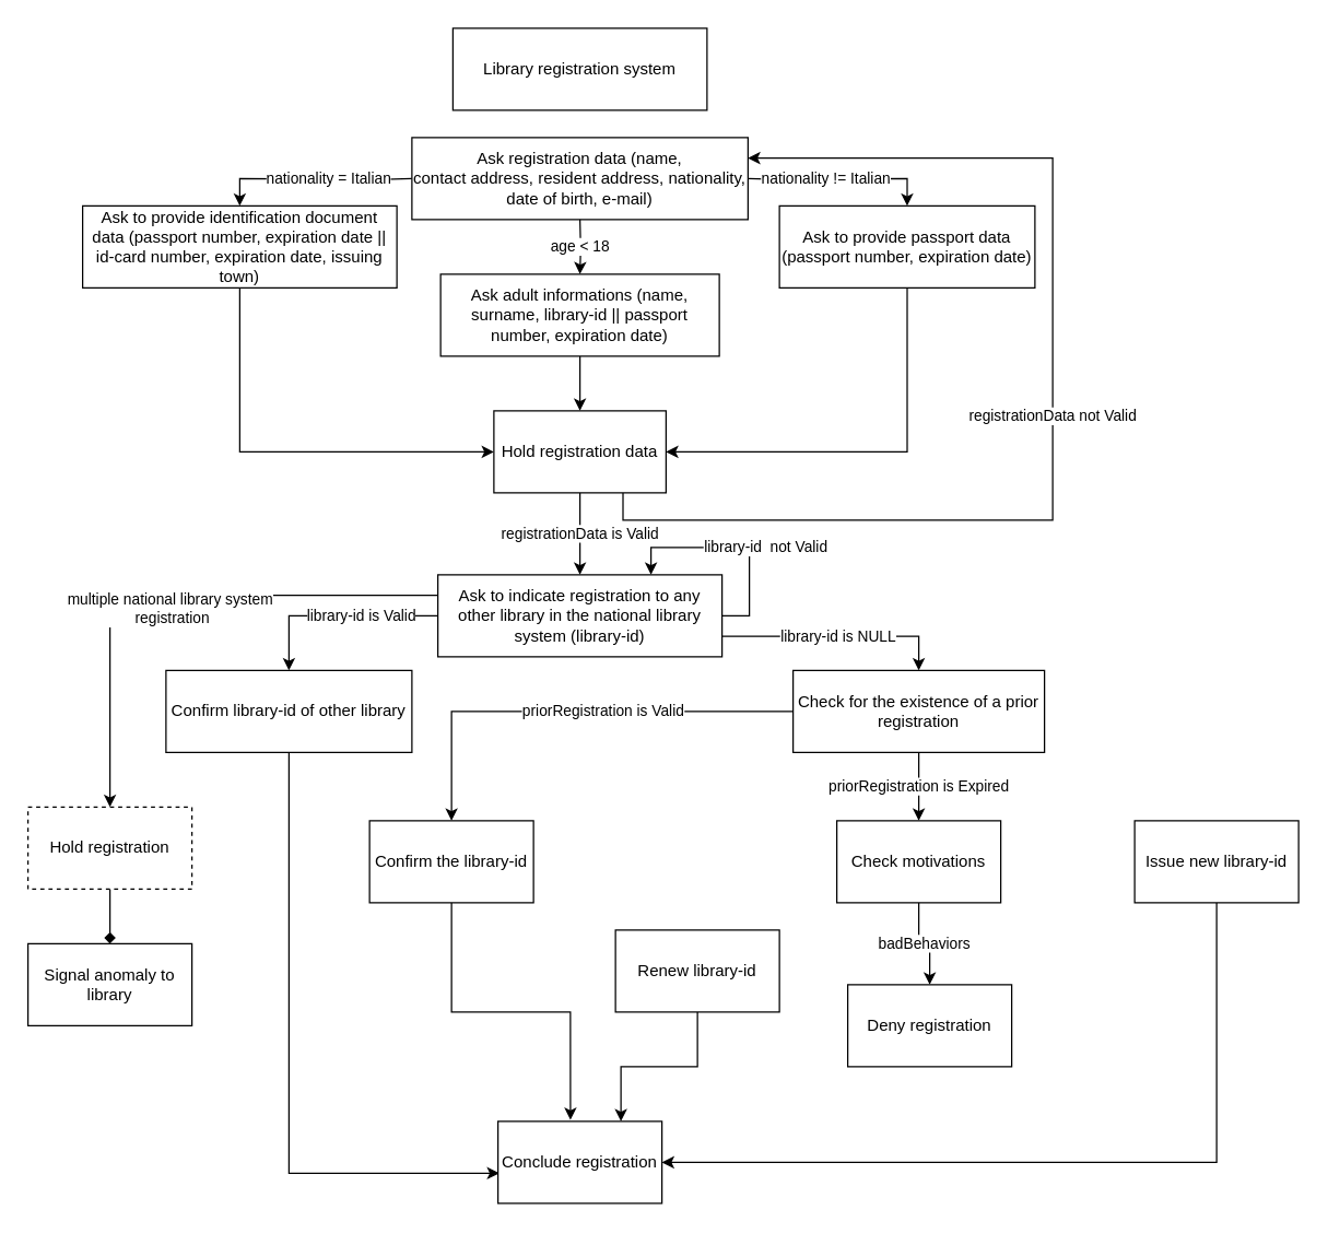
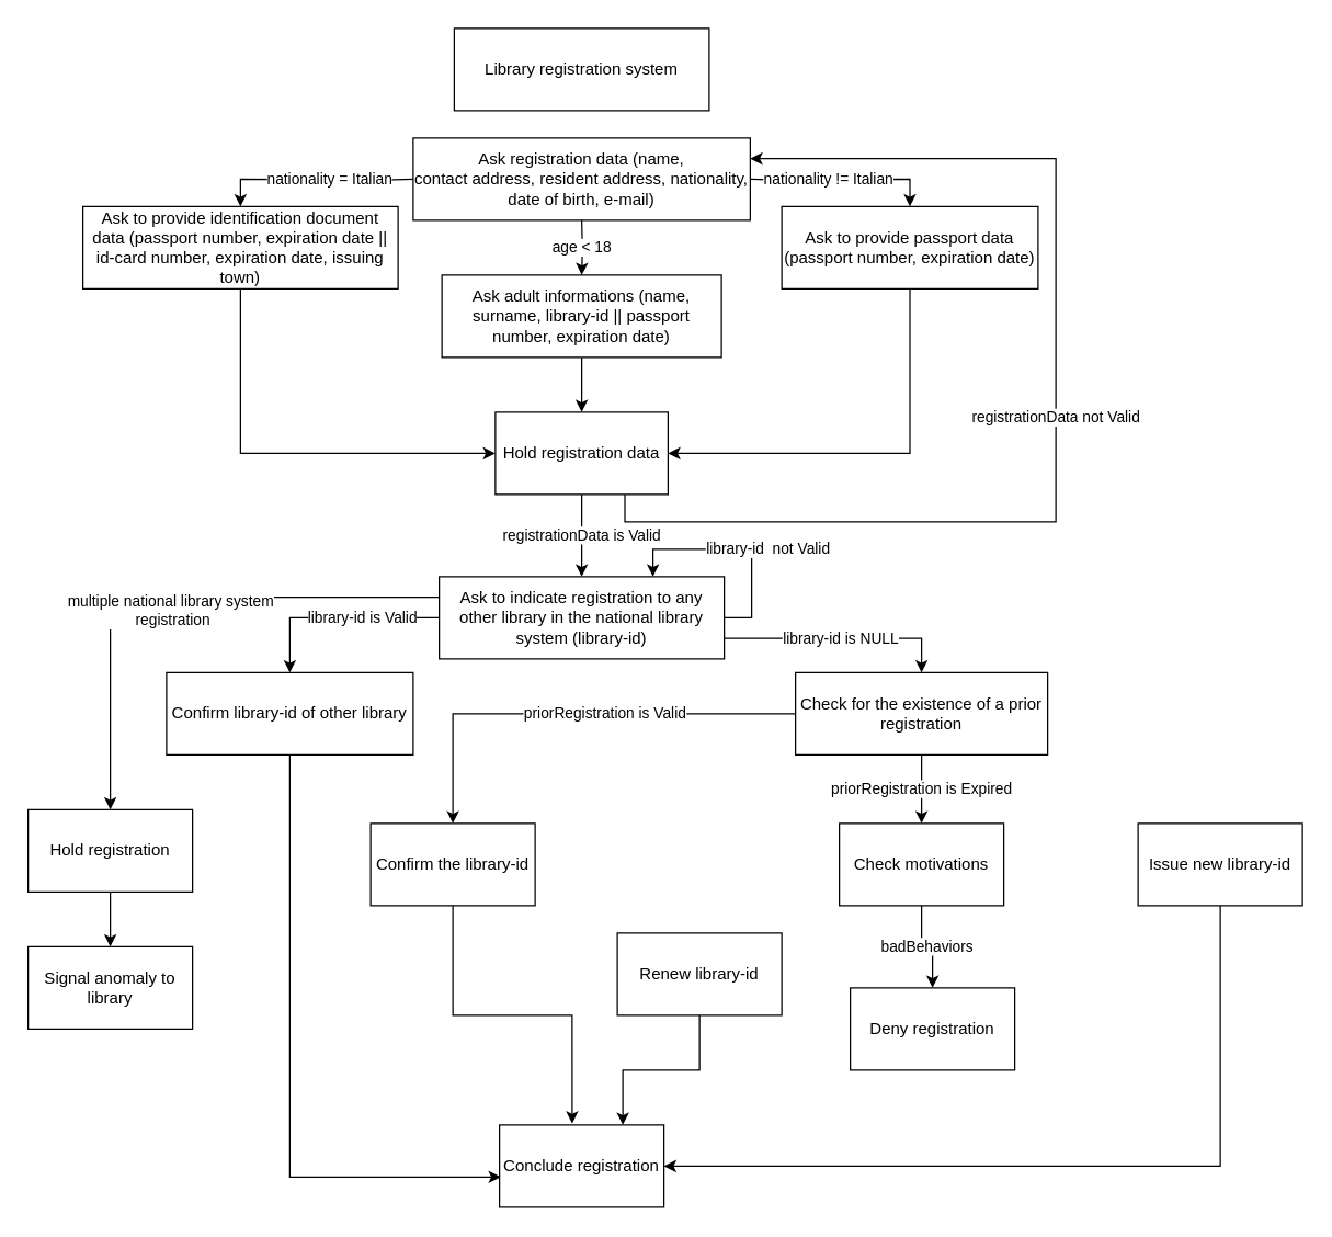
- <mxCell id="36" value="Hold registration" style="rounded=0;whiteSpace=wrap;html=1;dashed=1;" vertex="1" parent="1"><mxGeometry x="20" y="590" width="120" height="60" as="geometry" /></mxCell>
+ <mxCell id="36" value="Hold registration" style="rounded=0;whiteSpace=wrap;html=1;" vertex="1" parent="1"><mxGeometry x="20" y="590" width="120" height="60" as="geometry" /></mxCell>
- <mxCell id="35" value="" style="edgeStyle=orthogonalEdgeStyle;rounded=0;orthogonalLoop=1;jettySize=auto;html=1;endArrow=diamond;" edge="1" parent="1" source="36" target="37"><mxGeometry relative="1" as="geometry" /></mxCell>
+ <mxCell id="35" value="" style="edgeStyle=orthogonalEdgeStyle;rounded=0;orthogonalLoop=1;jettySize=auto;html=1;" edge="1" parent="1" source="36" target="37"><mxGeometry relative="1" as="geometry" /></mxCell>
